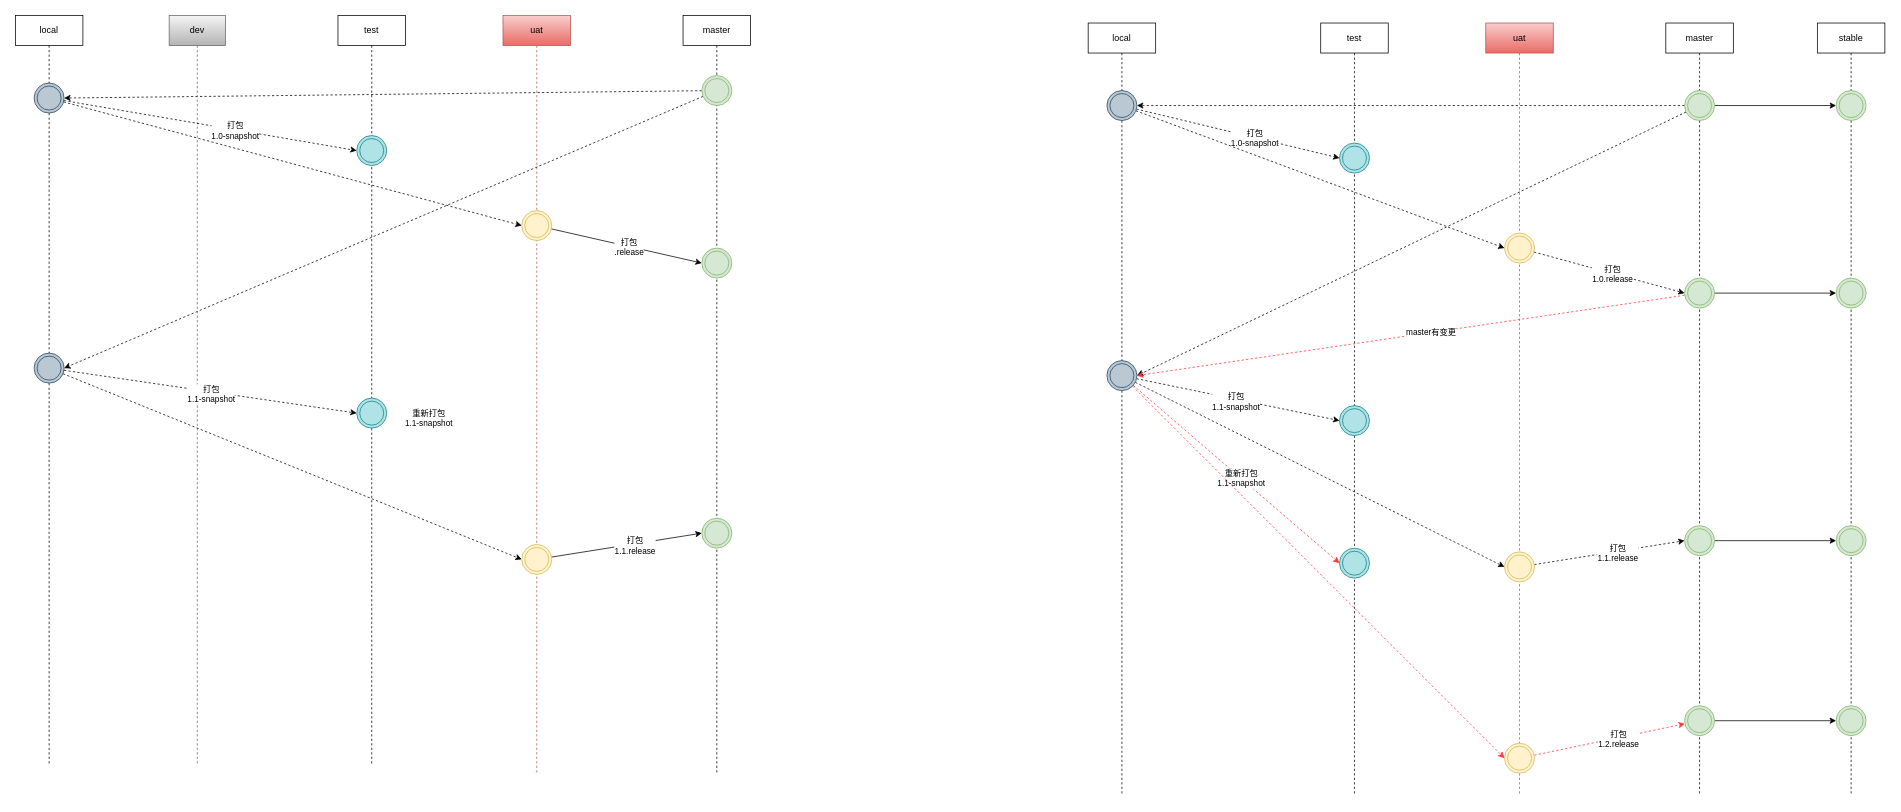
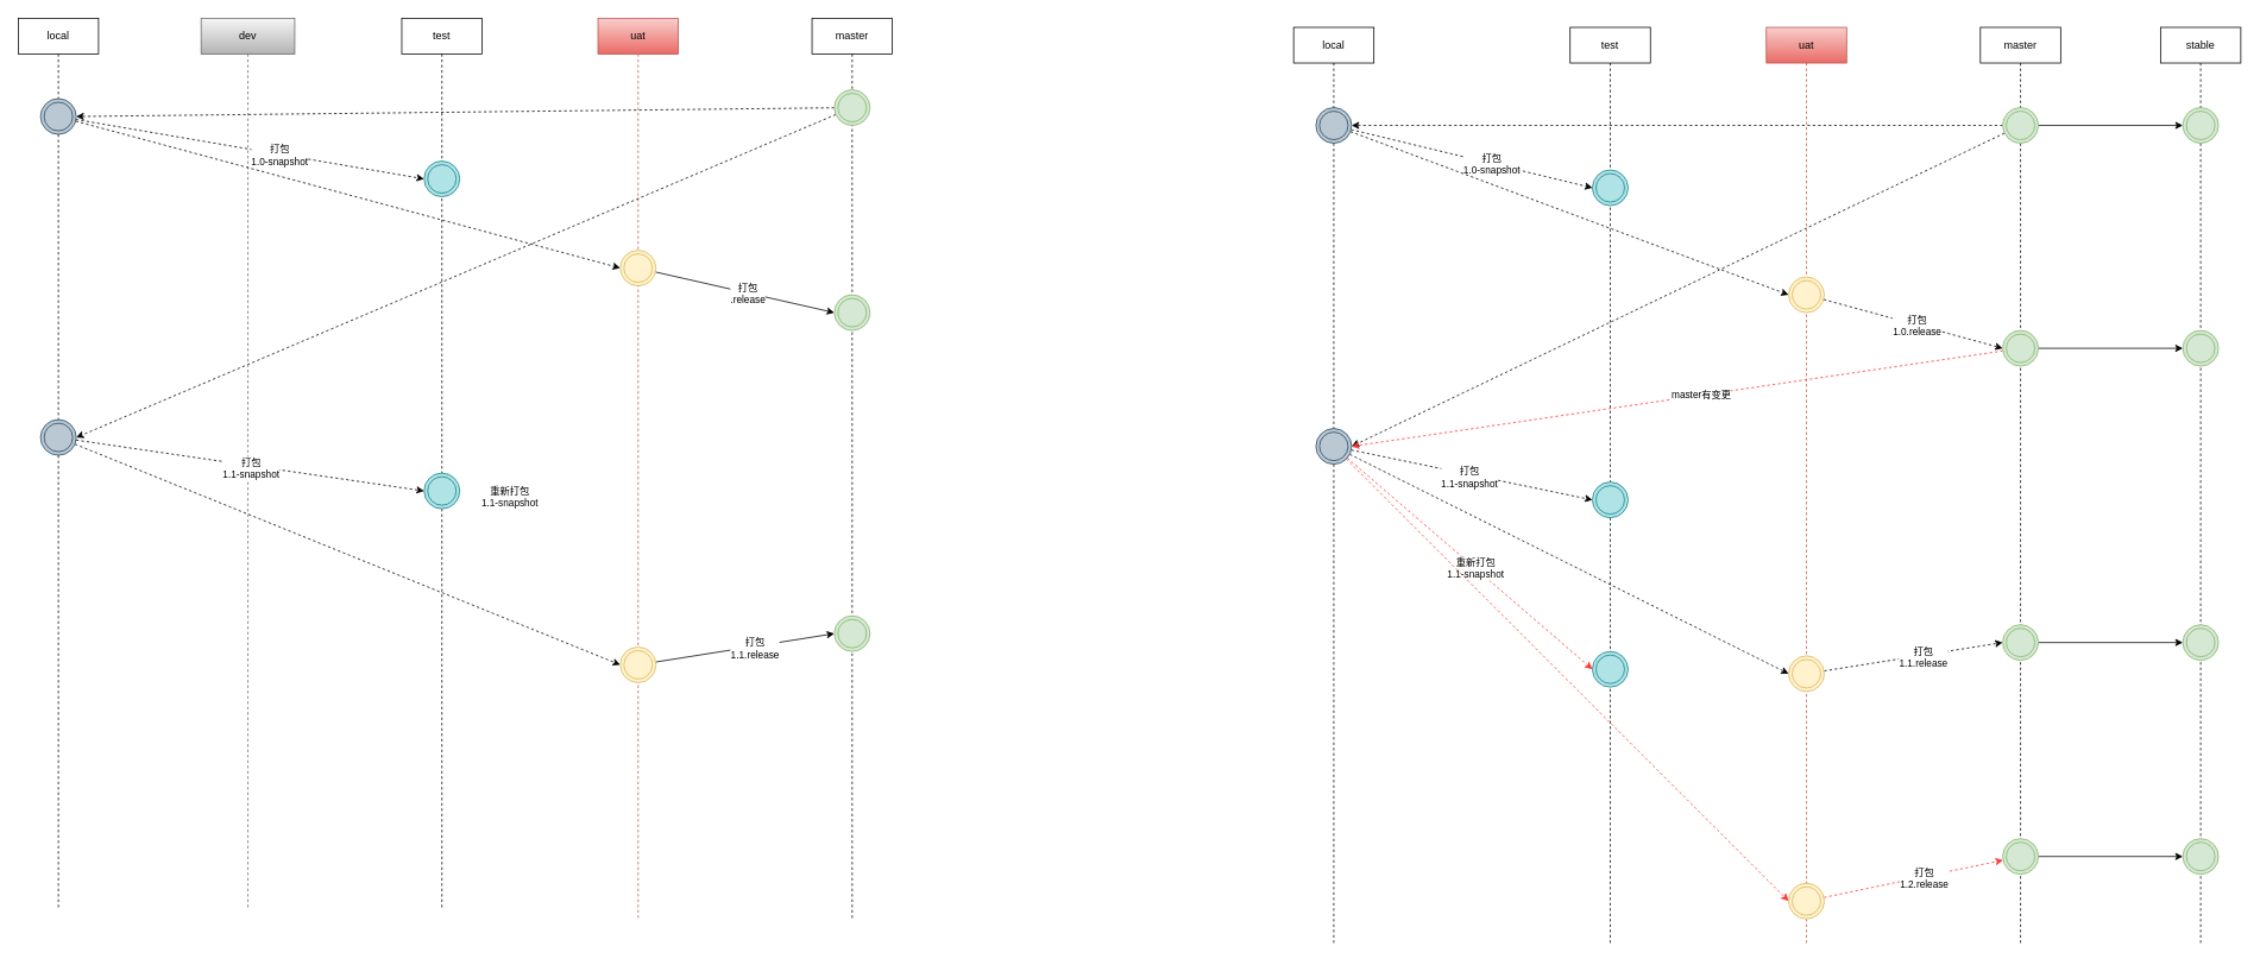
- <mxCell id="12" value="dev" style="shape=umlLifeline;perimeter=lifelinePerimeter;whiteSpace=wrap;html=1;container=1;dropTarget=0;collapsible=0;recursiveResize=0;outlineConnect=0;portConstraint=eastwest;newEdgeStyle={&quot;edgeStyle&quot;:&quot;elbowEdgeStyle&quot;,&quot;elbow&quot;:&quot;vertical&quot;,&quot;curved&quot;:0,&quot;rounded&quot;:0};fillColor=#f5f5f5;gradientColor=#b3b3b3;strokeColor=#666666;" vertex="1" parent="1"><mxGeometry x="225" y="20" width="75" height="1000" as="geometry" /></mxCell>
+ <mxCell id="12" value="dev" style="shape=umlLifeline;perimeter=lifelinePerimeter;whiteSpace=wrap;html=1;container=1;dropTarget=0;collapsible=0;recursiveResize=0;outlineConnect=0;portConstraint=eastwest;newEdgeStyle={&quot;edgeStyle&quot;:&quot;elbowEdgeStyle&quot;,&quot;elbow&quot;:&quot;vertical&quot;,&quot;curved&quot;:0,&quot;rounded&quot;:0};fillColor=#f5f5f5;gradientColor=#b3b3b3;strokeColor=#666666;" vertex="1" parent="1"><mxGeometry x="225" width="105" height="1000" as="geometry" y="20" /></mxCell>
